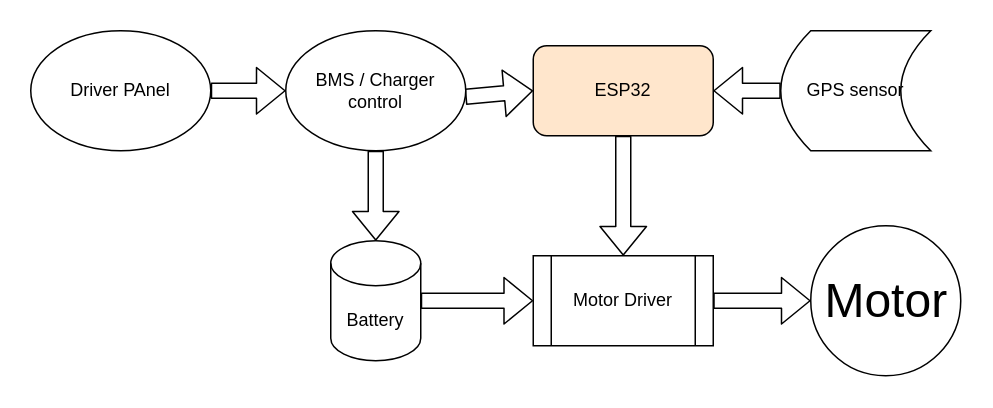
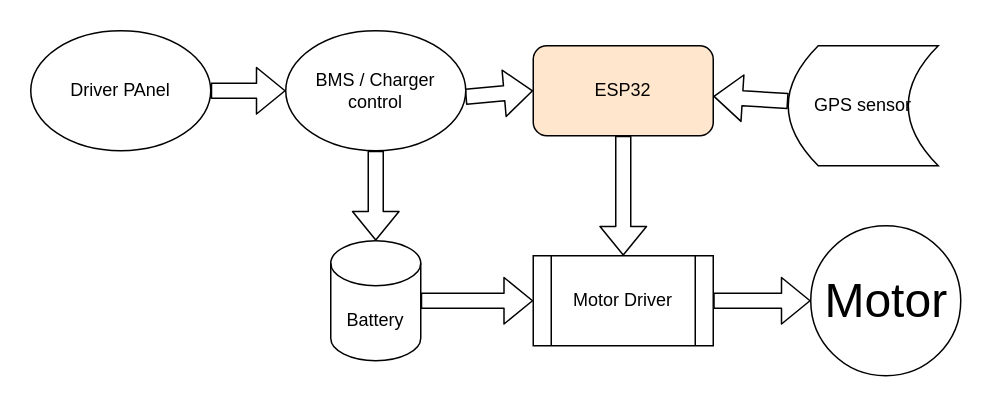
- <mxCell id="12" value="GPS sensor" style="shape=dataStorage;whiteSpace=wrap;html=1;fixedSize=1;" vertex="1" parent="1"><mxGeometry x="520" y="20" width="100" height="80" as="geometry" /></mxCell>
+ <mxCell id="12" value="GPS sensor" style="shape=dataStorage;whiteSpace=wrap;html=1;fixedSize=1;" vertex="1" parent="1"><mxGeometry x="525" y="30" width="100" height="80" as="geometry" /></mxCell>
